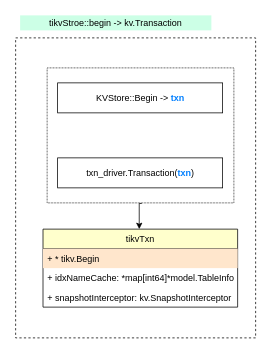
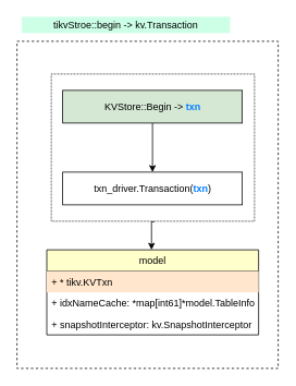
- <mxCell id="3" value="KVStore::Begin -&amp;gt; &lt;b style&gt;&lt;font color=&quot;#007fff&quot;&gt;txn&lt;/font&gt;&lt;/b&gt;" style="html=1;" diagramCategory="uml" diagramName="Object" vertex="1" parent="1"><mxGeometry x="76" y="110" width="220" height="40" as="geometry" /></mxCell>
+ <mxCell id="3" value="KVStore::Begin -&amp;gt; &lt;b style&gt;&lt;font color=&quot;#007fff&quot;&gt;txn&lt;/font&gt;&lt;/b&gt;" style="html=1;fillColor=#d5e8d4;" diagramCategory="uml" diagramName="Object" vertex="1" parent="1"><mxGeometry x="76" y="110" width="220" height="40" as="geometry" /></mxCell>
+ <mxCell id="2" style="edgeStyle=orthogonalEdgeStyle;rounded=0;orthogonalLoop=1;jettySize=auto;html=1;entryX=0.5;entryY=0;entryDx=0;entryDy=0;" edge="1" parent="1" source="3" target="4"><mxGeometry relative="1" as="geometry" /></mxCell>
- <mxCell id="7" value="tikvTxn" style="swimlane;fontStyle=0;childLayout=stackLayout;horizontal=1;startSize=26;fillColor=#FFFFCC;horizontalStack=0;resizeParent=1;resizeParentMax=0;resizeLast=0;collapsible=1;marginBottom=0;" diagramCategory="uml" diagramName="Class2" vertex="1" parent="1"><mxGeometry x="56.5" y="305" width="259.5" height="104" as="geometry" /></mxCell>
+ <mxCell id="7" value="model" style="swimlane;fontStyle=0;childLayout=stackLayout;horizontal=1;startSize=26;fillColor=#FFFFCC;horizontalStack=0;resizeParent=1;resizeParentMax=0;resizeLast=0;collapsible=1;marginBottom=0;" diagramCategory="uml" diagramName="Class2" vertex="1" parent="1"><mxGeometry x="56.5" y="305" width="259.5" height="104" as="geometry" /></mxCell>
- <mxCell id="8" value="+ * tikv.Begin" style="text;strokeColor=none;fillColor=#FFE6CC;align=left;verticalAlign=top;spacingLeft=4;spacingRight=4;overflow=hidden;rotatable=0;points=[[0,0.5],[1,0.5]];portConstraint=eastwest;" vertex="1" parent="7"><mxGeometry y="26" width="259.5" height="26" as="geometry" /></mxCell>
+ <mxCell id="8" value="+ * tikv.KVTxn" style="text;strokeColor=none;fillColor=#FFE6CC;align=left;verticalAlign=top;spacingLeft=4;spacingRight=4;overflow=hidden;rotatable=0;points=[[0,0.5],[1,0.5]];portConstraint=eastwest;" vertex="1" parent="7"><mxGeometry y="26" width="259.5" height="26" as="geometry" /></mxCell>
- <mxCell id="9" value="+ idxNameCache: *map[int64]*model.TableInfo" style="text;strokeColor=none;fillColor=none;align=left;verticalAlign=top;spacingLeft=4;spacingRight=4;overflow=hidden;rotatable=0;points=[[0,0.5],[1,0.5]];portConstraint=eastwest;" vertex="1" parent="7"><mxGeometry y="52" width="259.5" height="26" as="geometry" /></mxCell>
+ <mxCell id="9" value="+ idxNameCache: *map[int61]*model.TableInfo" style="text;strokeColor=none;fillColor=none;align=left;verticalAlign=top;spacingLeft=4;spacingRight=4;overflow=hidden;rotatable=0;points=[[0,0.5],[1,0.5]];portConstraint=eastwest;" vertex="1" parent="7"><mxGeometry y="52" width="259.5" height="26" as="geometry" /></mxCell>
